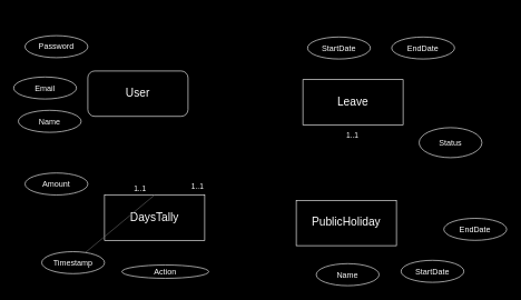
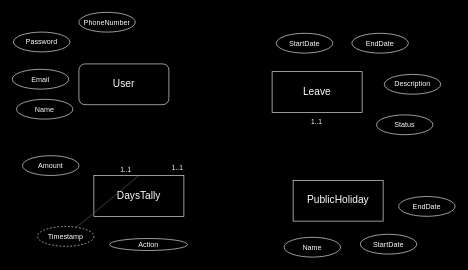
+ <mxCell id="9" value="PhoneNumber" style="ellipse;whiteSpace=wrap;html=1;fillColor=none;strokeColor=#FFFFFF;fontColor=#FFFFFF;" vertex="1" parent="1"><mxGeometry x="131" y="20" width="94" height="33" as="geometry" /></mxCell>
- <mxCell id="10" value="Password" style="ellipse;whiteSpace=wrap;html=1;fillColor=none;strokeColor=#FFFFFF;fontColor=#FFFFFF;" vertex="1" parent="1"><mxGeometry x="37" y="53" width="94" height="33" as="geometry" /></mxCell>
+ <mxCell id="10" value="Password" style="ellipse;whiteSpace=wrap;html=1;fillColor=none;strokeColor=#FFFFFF;fontColor=#FFFFFF;" vertex="1" parent="1"><mxGeometry x="22" y="53" width="94" height="33" as="geometry" /></mxCell>
+ <mxCell id="17" value="Description" style="ellipse;whiteSpace=wrap;html=1;fillColor=none;strokeColor=#FFFFFF;fontColor=#FFFFFF;" vertex="1" parent="1"><mxGeometry x="640" y="123.5" width="94" height="33" as="geometry" /></mxCell>
- <mxCell id="16" value="Status" style="ellipse;whiteSpace=wrap;html=1;fillColor=none;strokeColor=#FFFFFF;fontColor=#FFFFFF;" vertex="1" parent="1"><mxGeometry x="627" y="191" width="94" height="45" as="geometry" /></mxCell>
+ <mxCell id="16" value="Status" style="ellipse;whiteSpace=wrap;html=1;fillColor=none;strokeColor=#FFFFFF;fontColor=#FFFFFF;" vertex="1" parent="1"><mxGeometry x="627" y="191" width="94" height="33" as="geometry" /></mxCell>
- <mxCell id="5" value="&lt;font style=&quot;font-size: 17px;&quot;&gt;PublicHoliday&lt;br&gt;&lt;/font&gt;" style="rounded=0;whiteSpace=wrap;html=1;fillColor=none;strokeColor=#FFFFFF;labelBackgroundColor=none;fontColor=#FFFFFF;" vertex="1" parent="1"><mxGeometry x="443" y="300" width="150" height="68" as="geometry" /></mxCell>
+ <mxCell id="5" value="&lt;font style=&quot;font-size: 17px;&quot;&gt;PublicHoliday&lt;br&gt;&lt;/font&gt;" style="rounded=0;whiteSpace=wrap;html=1;fillColor=none;strokeColor=#FFFFFF;labelBackgroundColor=none;fontColor=#FFFFFF;" vertex="1" parent="1"><mxGeometry x="488" y="300" width="150" height="68" as="geometry" /></mxCell>
- <mxCell id="12" value="Timestamp" style="ellipse;whiteSpace=wrap;html=1;fillColor=none;strokeColor=#FFFFFF;fontColor=#FFFFFF;" vertex="1" parent="1"><mxGeometry x="62" y="377" width="94" height="33" as="geometry" /></mxCell>
+ <mxCell id="12" value="Timestamp" style="ellipse;whiteSpace=wrap;html=1;fillColor=none;strokeColor=#FFFFFF;fontColor=#FFFFFF;dashed=1;" vertex="1" parent="1"><mxGeometry x="62" y="377" width="94" height="33" as="geometry" /></mxCell>
